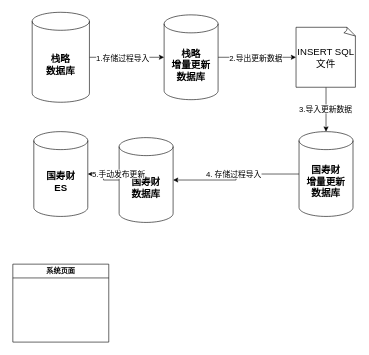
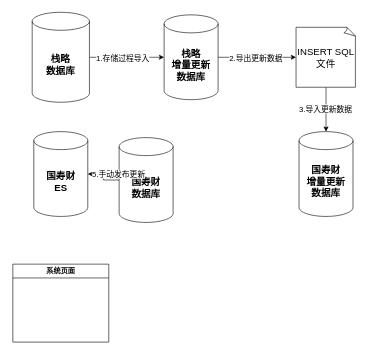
- <mxCell id="11" style="edgeStyle=orthogonalEdgeStyle;rounded=0;orthogonalLoop=1;jettySize=auto;html=1;" edge="1" parent="1" source="13" target="14"><mxGeometry relative="1" as="geometry" /></mxCell>
- <mxCell id="12" value="&lt;font style=&quot;font-size: 13px;&quot;&gt;4. 存储过程导入&lt;/font&gt;" style="edgeLabel;html=1;align=center;verticalAlign=middle;resizable=0;points=[];" vertex="1" connectable="0" parent="11"><mxGeometry x="-0.067" y="-2" relative="1" as="geometry"><mxPoint x="-7" y="2" as="offset" /></mxGeometry></mxCell>
